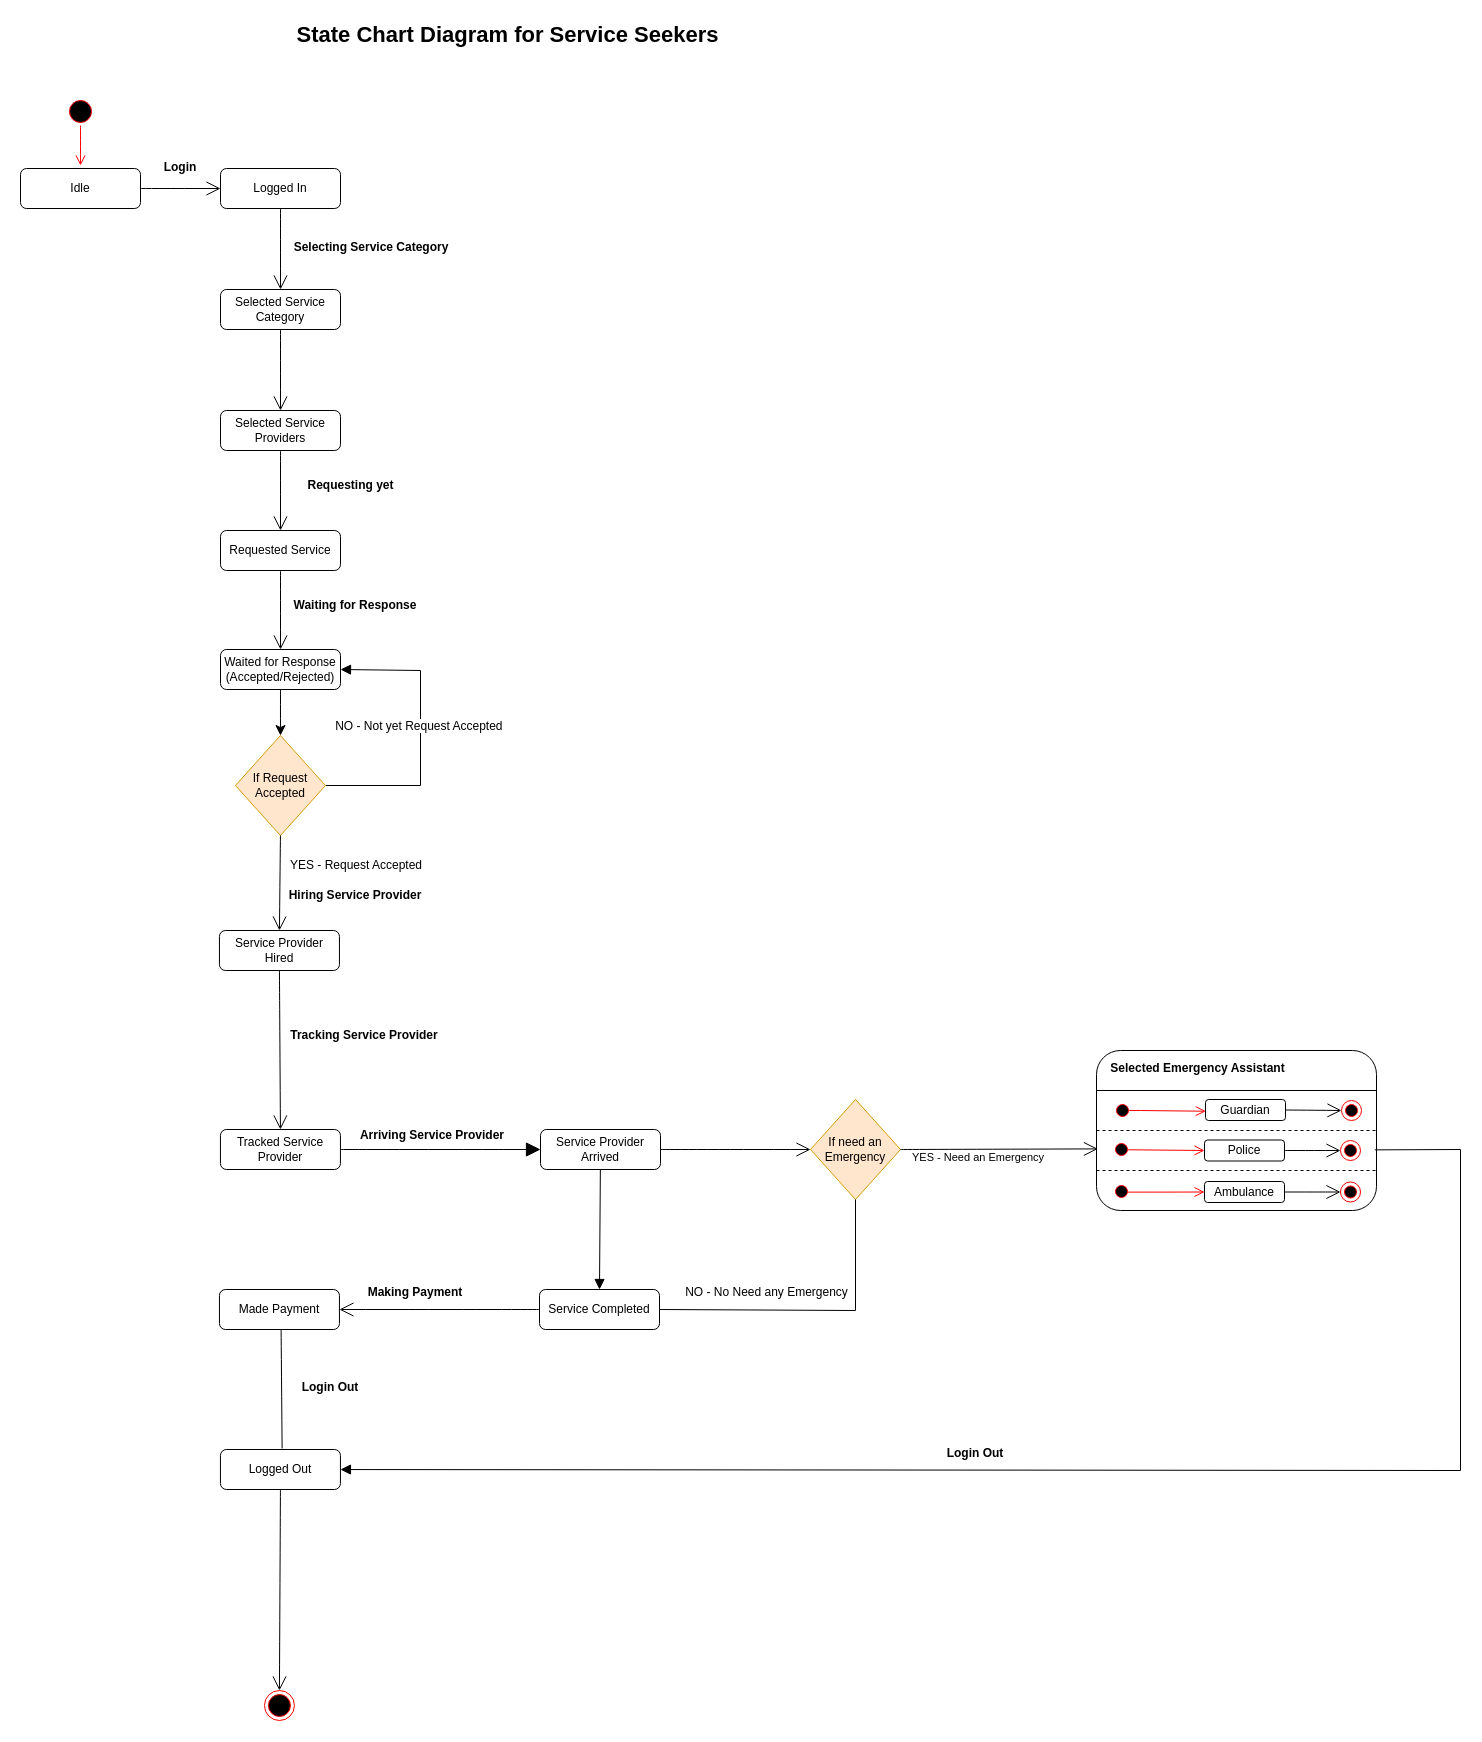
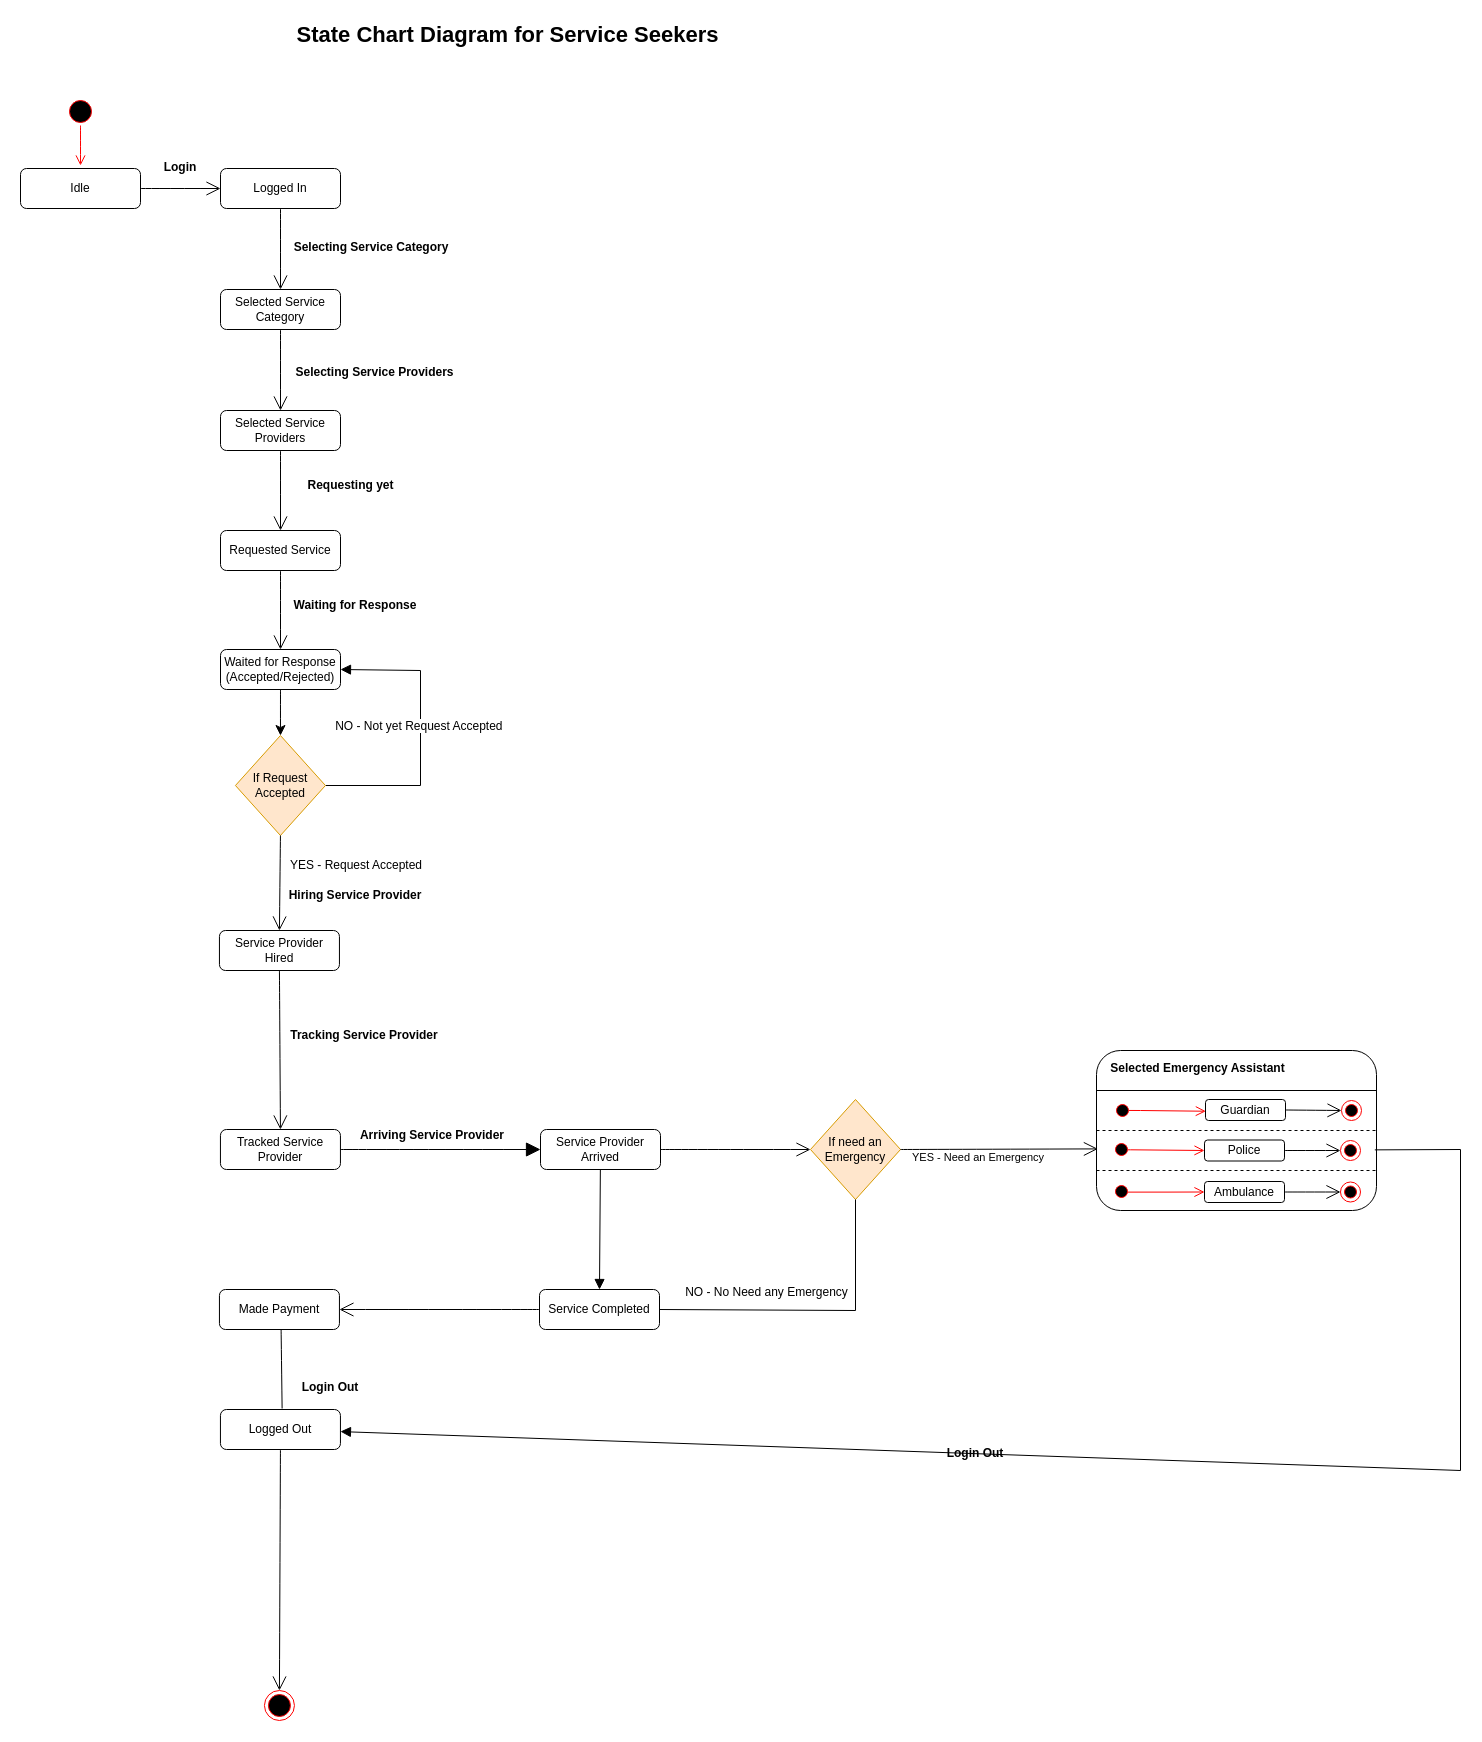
+ <mxCell id="34" value="&lt;span style=&quot;font-size: 12px;&quot;&gt;&lt;b&gt;Selecting Service Providers&lt;/b&gt;&lt;/span&gt;" style="text;html=1;align=center;verticalAlign=middle;whiteSpace=wrap;rounded=0;fontSize=16;" parent="1" vertex="1"><mxGeometry x="287" y="355" width="175" height="30" as="geometry" /></mxCell>
- <mxCell id="40" value="&lt;span style=&quot;font-size: 12px;&quot;&gt;&lt;b&gt;Making Payment&lt;/b&gt;&lt;/span&gt;" style="text;html=1;align=center;verticalAlign=middle;whiteSpace=wrap;rounded=0;fontSize=16;" parent="1" vertex="1"><mxGeometry x="340" y="1275" width="150" height="30" as="geometry" /></mxCell>
- <mxCell id="28" value="Logged Out" style="rounded=1;whiteSpace=wrap;html=1;" parent="1" vertex="1"><mxGeometry x="219.94" y="1449" width="120" height="40" as="geometry" /></mxCell>
+ <mxCell id="28" value="Logged Out" style="rounded=1;whiteSpace=wrap;html=1;" parent="1" vertex="1"><mxGeometry x="219.94" y="1409" width="120" height="40" as="geometry" /></mxCell>
